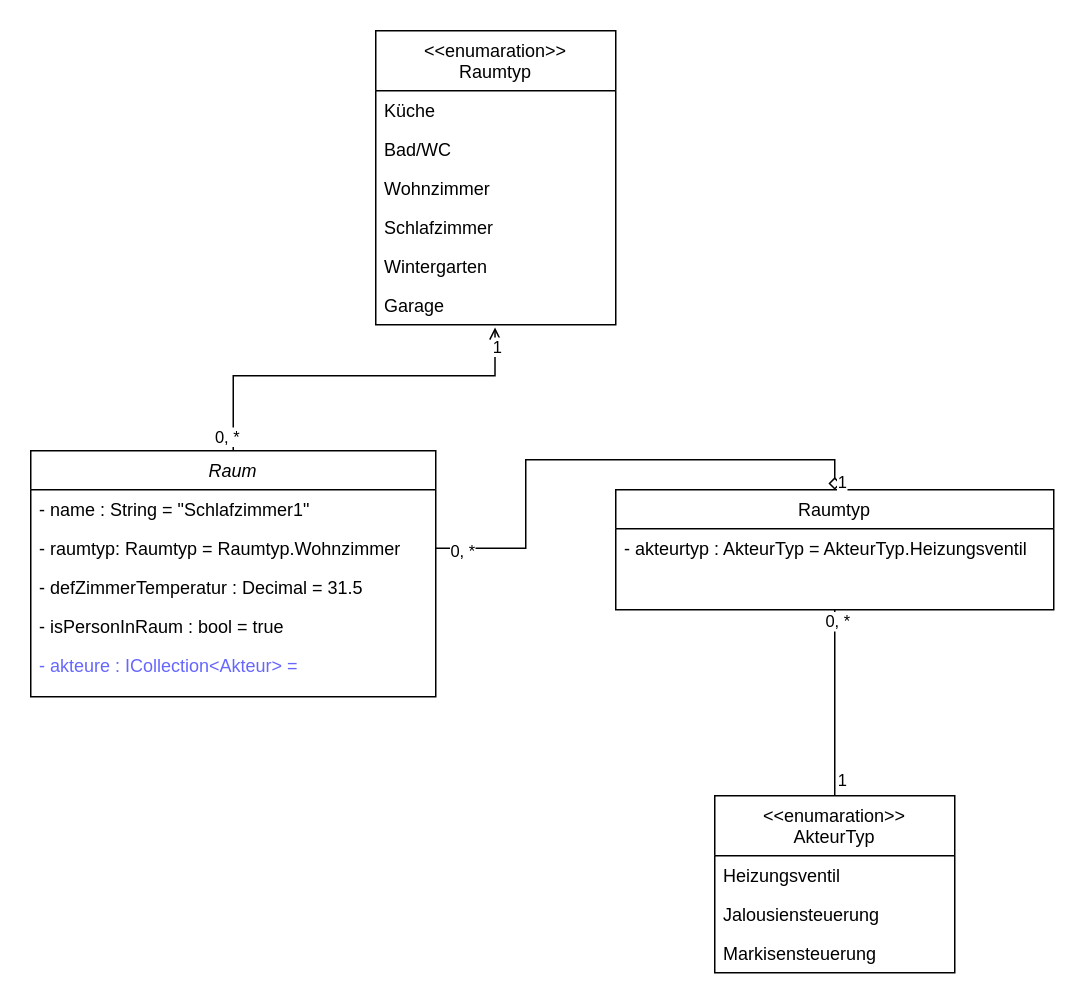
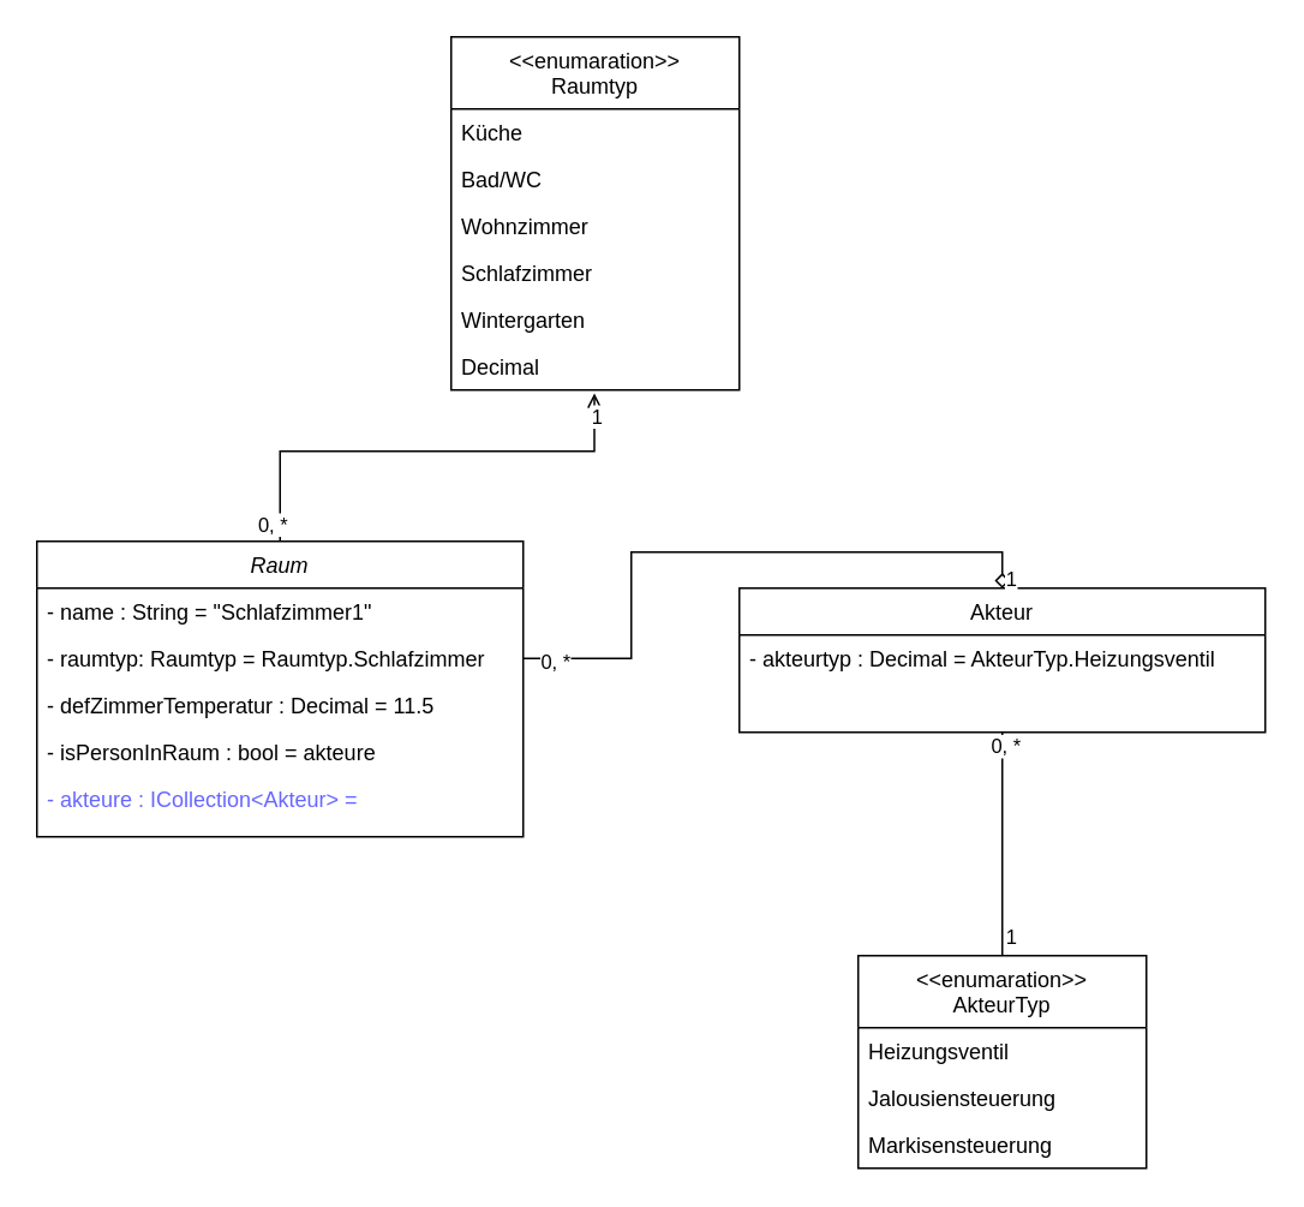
- <mxCell id="26" value="Garage" style="text;align=left;verticalAlign=top;spacingLeft=4;spacingRight=4;overflow=hidden;rotatable=0;points=[[0,0.5],[1,0.5]];portConstraint=eastwest;" vertex="1" parent="20"><mxGeometry y="170" width="160" height="26" as="geometry" /></mxCell>
+ <mxCell id="26" value="Decimal" style="text;align=left;verticalAlign=top;spacingLeft=4;spacingRight=4;overflow=hidden;rotatable=0;points=[[0,0.5],[1,0.5]];portConstraint=eastwest;" vertex="1" parent="20"><mxGeometry y="170" width="160" height="26" as="geometry" /></mxCell>
- <mxCell id="18" value="Raumtyp" style="swimlane;fontStyle=0;align=center;verticalAlign=top;childLayout=stackLayout;horizontal=1;startSize=26;horizontalStack=0;resizeParent=1;resizeLast=0;collapsible=1;marginBottom=0;rounded=0;shadow=0;strokeWidth=1;" vertex="1" parent="1"><mxGeometry x="410" y="326" width="292" height="80" as="geometry"><mxRectangle x="550" y="140" width="160" height="26" as="alternateBounds" /></mxGeometry></mxCell>
+ <mxCell id="18" value="Akteur" style="swimlane;fontStyle=0;align=center;verticalAlign=top;childLayout=stackLayout;horizontal=1;startSize=26;horizontalStack=0;resizeParent=1;resizeLast=0;collapsible=1;marginBottom=0;rounded=0;shadow=0;strokeWidth=1;" vertex="1" parent="1"><mxGeometry x="410" y="326" width="292" height="80" as="geometry"><mxRectangle x="550" y="140" width="160" height="26" as="alternateBounds" /></mxGeometry></mxCell>
- <mxCell id="7" value="- raumtyp: Raumtyp = Raumtyp.Wohnzimmer" style="text;align=left;verticalAlign=top;spacingLeft=4;spacingRight=4;overflow=hidden;rotatable=0;points=[[0,0.5],[1,0.5]];portConstraint=eastwest;" vertex="1" parent="5"><mxGeometry y="52" width="270" height="26" as="geometry" /></mxCell>
+ <mxCell id="7" value="- raumtyp: Raumtyp = Raumtyp.Schlafzimmer" style="text;align=left;verticalAlign=top;spacingLeft=4;spacingRight=4;overflow=hidden;rotatable=0;points=[[0,0.5],[1,0.5]];portConstraint=eastwest;" vertex="1" parent="5"><mxGeometry y="52" width="270" height="26" as="geometry" /></mxCell>
- <mxCell id="19" value="- akteurtyp : AkteurTyp = AkteurTyp.Heizungsventil" style="text;align=left;verticalAlign=top;spacingLeft=4;spacingRight=4;overflow=hidden;rotatable=0;points=[[0,0.5],[1,0.5]];portConstraint=eastwest;fontColor=#000000;" vertex="1" parent="18"><mxGeometry y="26" width="292" height="26" as="geometry" /></mxCell>
+ <mxCell id="19" value="- akteurtyp : Decimal = AkteurTyp.Heizungsventil" style="text;align=left;verticalAlign=top;spacingLeft=4;spacingRight=4;overflow=hidden;rotatable=0;points=[[0,0.5],[1,0.5]];portConstraint=eastwest;fontColor=#000000;" vertex="1" parent="18"><mxGeometry y="26" width="292" height="26" as="geometry" /></mxCell>
- <mxCell id="8" value="- defZimmerTemperatur : Decimal = 31.5" style="text;align=left;verticalAlign=top;spacingLeft=4;spacingRight=4;overflow=hidden;rotatable=0;points=[[0,0.5],[1,0.5]];portConstraint=eastwest;rounded=0;shadow=0;html=0;" vertex="1" parent="5"><mxGeometry y="78" width="270" height="26" as="geometry" /></mxCell>
+ <mxCell id="8" value="- defZimmerTemperatur : Decimal = 11.5" style="text;align=left;verticalAlign=top;spacingLeft=4;spacingRight=4;overflow=hidden;rotatable=0;points=[[0,0.5],[1,0.5]];portConstraint=eastwest;rounded=0;shadow=0;html=0;" vertex="1" parent="5"><mxGeometry y="78" width="270" height="26" as="geometry" /></mxCell>
- <mxCell id="9" value="- isPersonInRaum : bool = true" style="text;align=left;verticalAlign=top;spacingLeft=4;spacingRight=4;overflow=hidden;rotatable=0;points=[[0,0.5],[1,0.5]];portConstraint=eastwest;rounded=0;shadow=0;html=0;" vertex="1" parent="5"><mxGeometry y="104" width="270" height="26" as="geometry" /></mxCell>
+ <mxCell id="9" value="- isPersonInRaum : bool = akteure" style="text;align=left;verticalAlign=top;spacingLeft=4;spacingRight=4;overflow=hidden;rotatable=0;points=[[0,0.5],[1,0.5]];portConstraint=eastwest;rounded=0;shadow=0;html=0;" vertex="1" parent="5"><mxGeometry y="104" width="270" height="26" as="geometry" /></mxCell>
